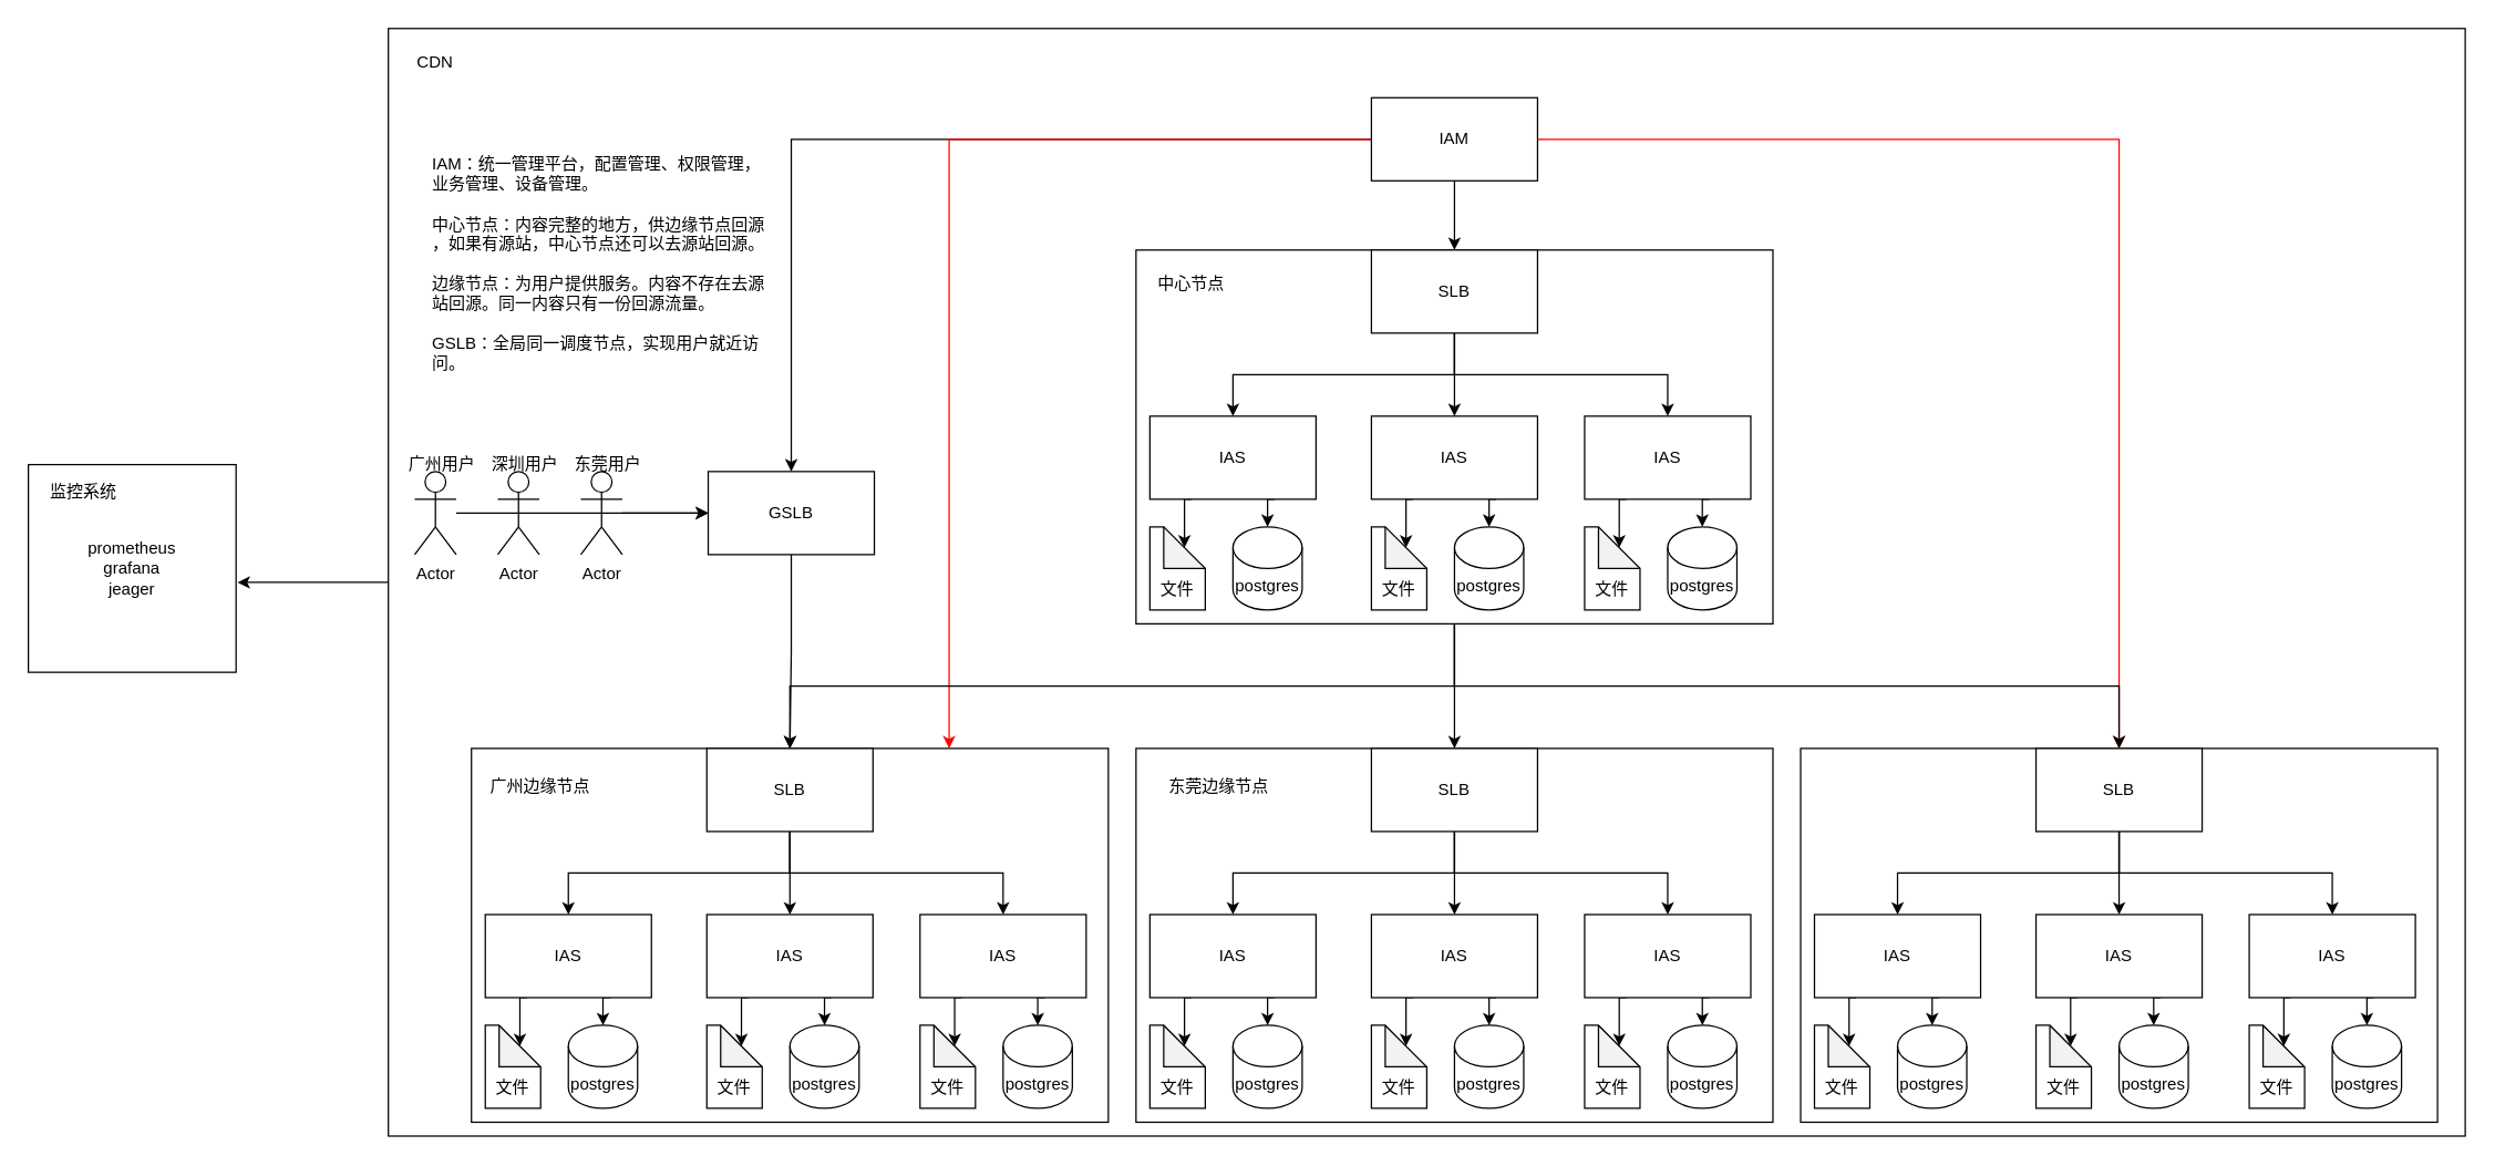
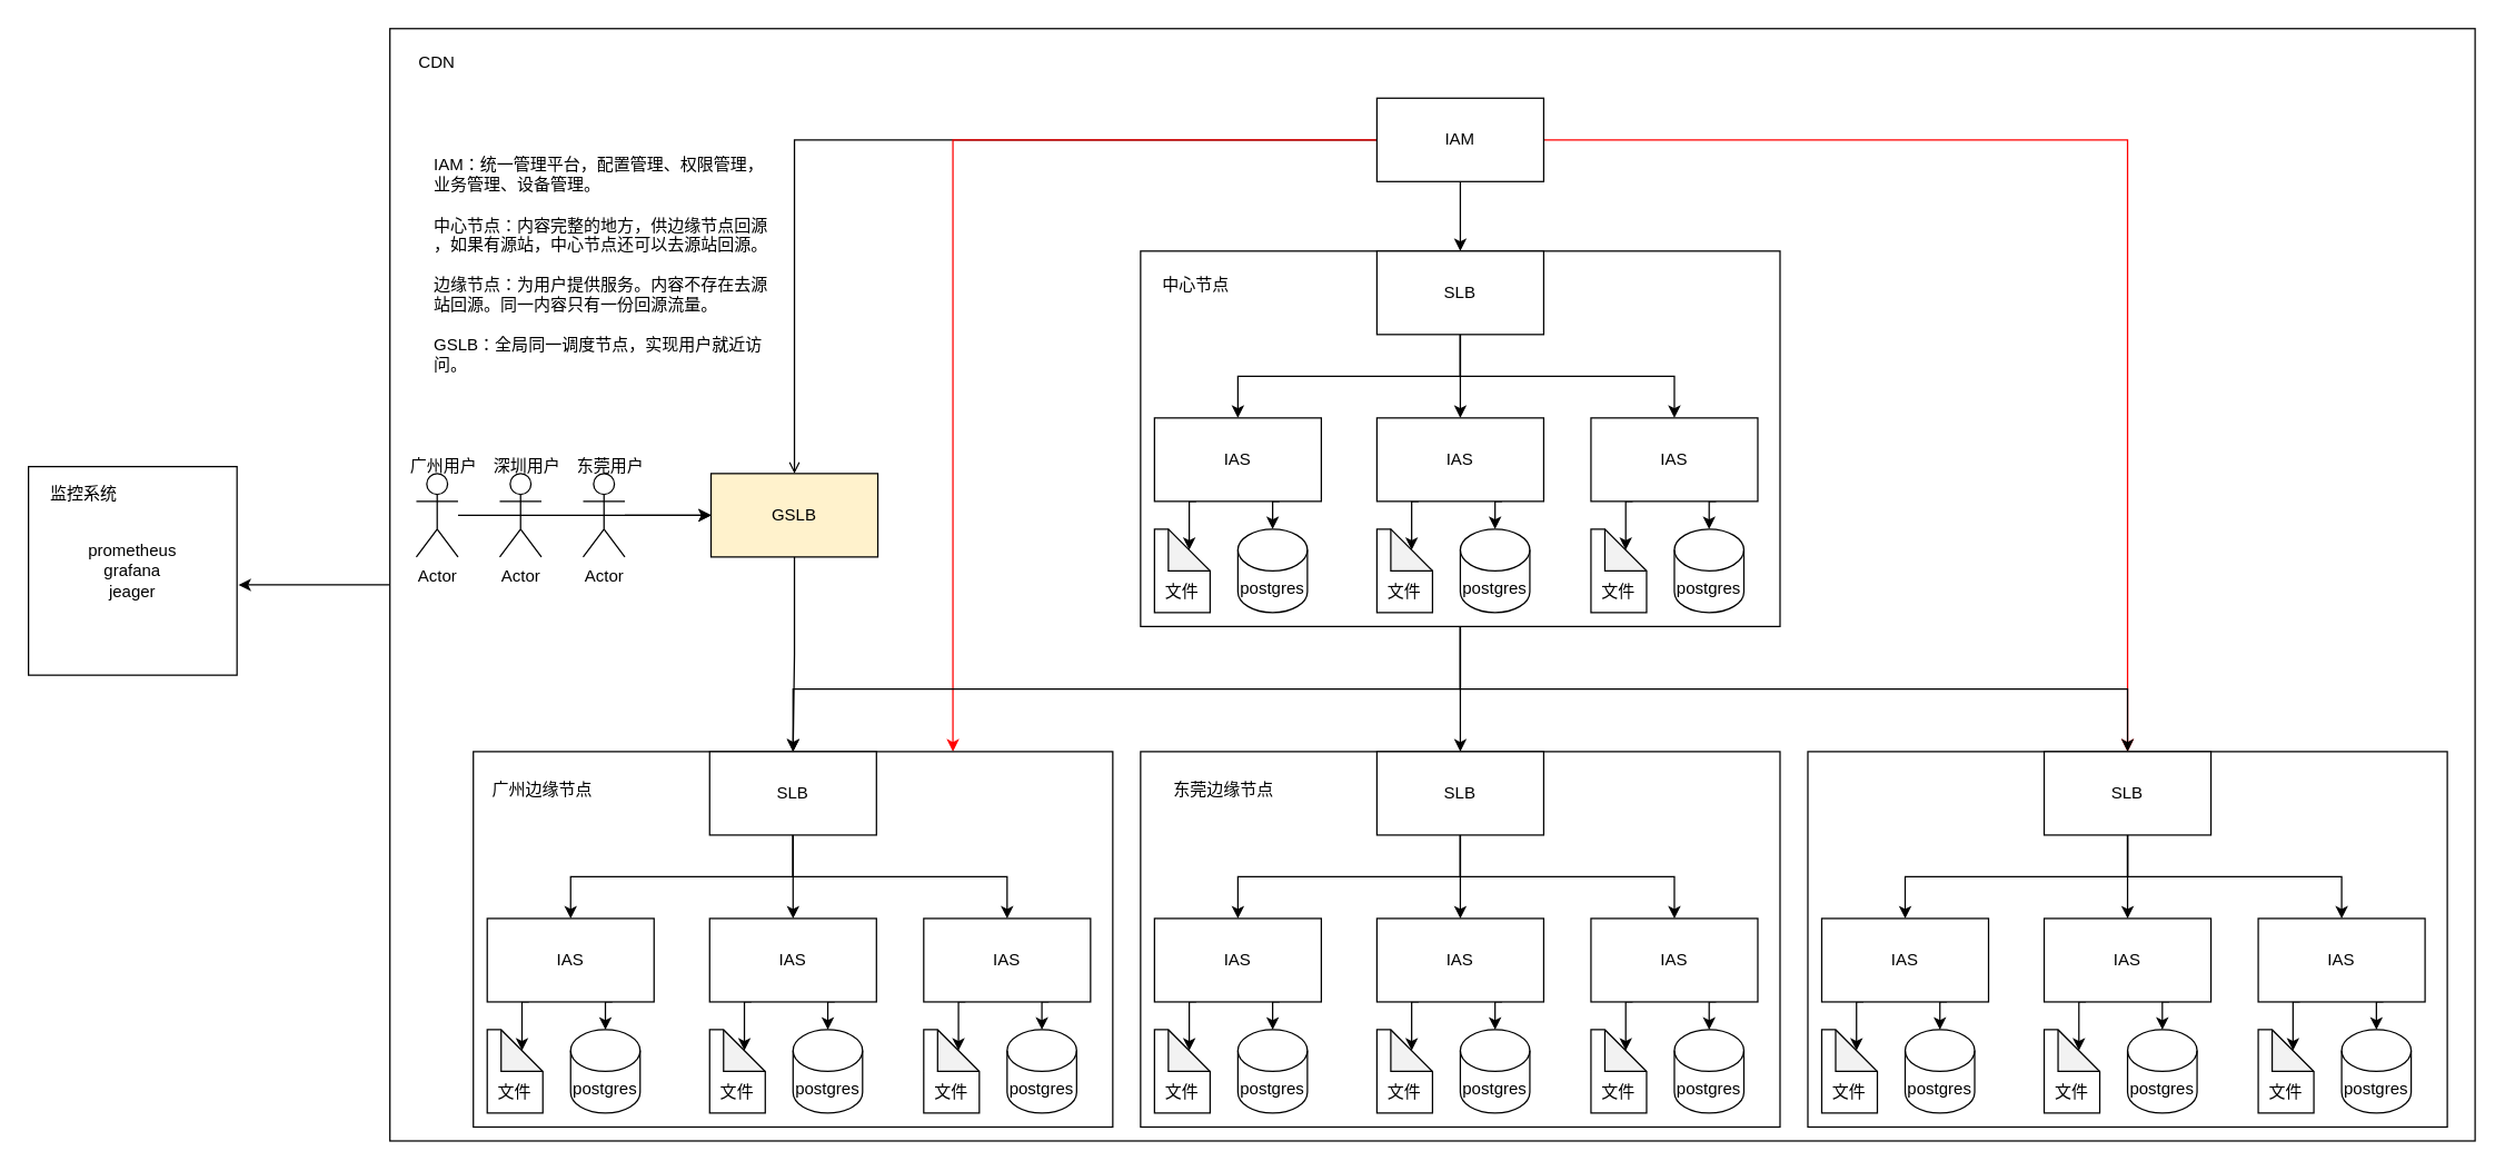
- <mxCell id="5" style="edgeStyle=orthogonalEdgeStyle;rounded=0;orthogonalLoop=1;jettySize=auto;html=1;exitX=0;exitY=0.5;exitDx=0;exitDy=0;entryX=0.5;entryY=0;entryDx=0;entryDy=0;" edge="1" parent="1" source="8" target="105"><mxGeometry relative="1" as="geometry" /></mxCell>
+ <mxCell id="5" style="edgeStyle=orthogonalEdgeStyle;rounded=0;orthogonalLoop=1;jettySize=auto;html=1;exitX=0;exitY=0.5;exitDx=0;exitDy=0;entryX=0.5;entryY=0;entryDx=0;entryDy=0;endArrow=open;" edge="1" parent="1" source="8" target="105"><mxGeometry relative="1" as="geometry" /></mxCell>
- <mxCell id="105" value="GSLB" style="rounded=0;whiteSpace=wrap;html=1;" vertex="1" parent="1"><mxGeometry x="511" y="340" width="120" height="60" as="geometry" /></mxCell>
+ <mxCell id="105" value="GSLB" style="rounded=0;whiteSpace=wrap;html=1;fillColor=#fff2cc;" vertex="1" parent="1"><mxGeometry x="511" y="340" width="120" height="60" as="geometry" /></mxCell>
